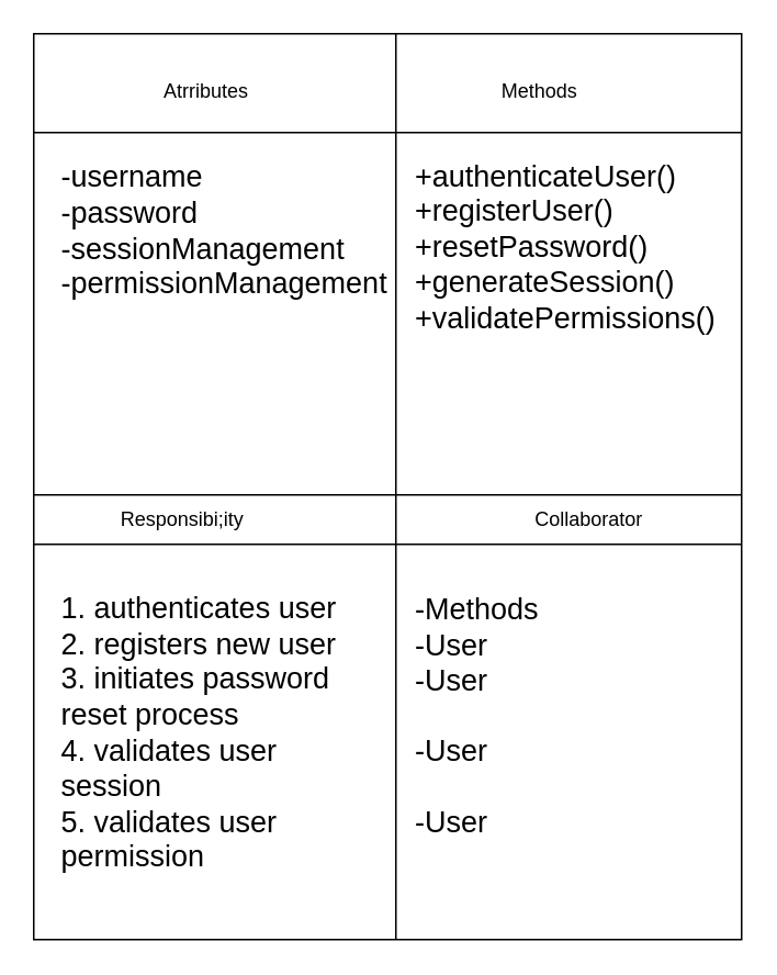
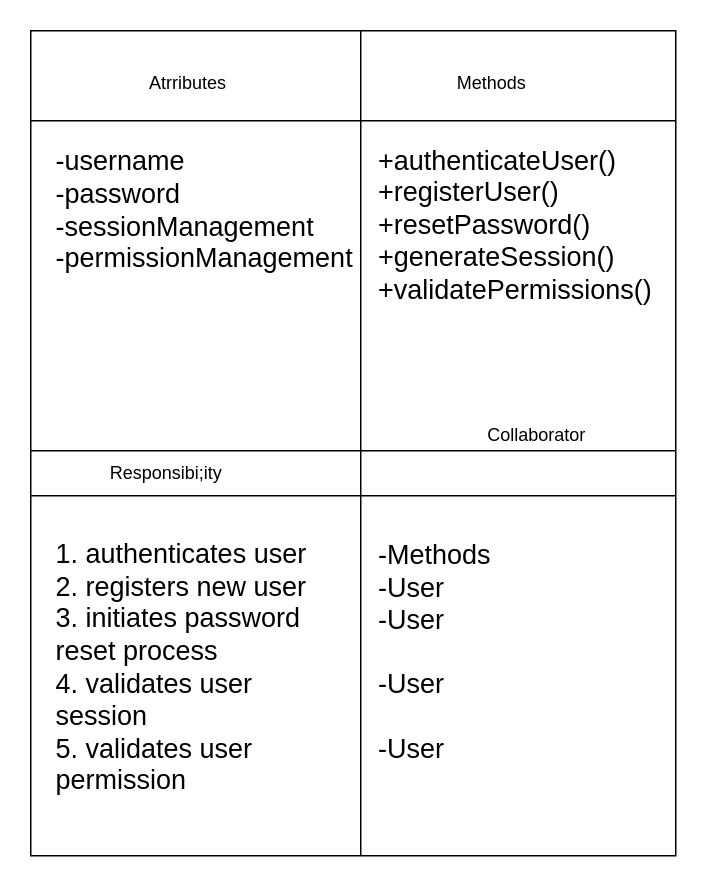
- <mxCell id="8" value="Collaborator" style="text;html=1;strokeColor=none;fillColor=none;align=center;verticalAlign=middle;whiteSpace=wrap;rounded=0;" vertex="1" parent="1"><mxGeometry x="300" y="300" width="115" height="30" as="geometry" /></mxCell>
+ <mxCell id="8" value="Collaborator" style="text;html=1;strokeColor=none;fillColor=none;align=center;verticalAlign=middle;whiteSpace=wrap;rounded=0;" vertex="1" parent="1"><mxGeometry x="300" y="275" width="115" height="30" as="geometry" /></mxCell>
